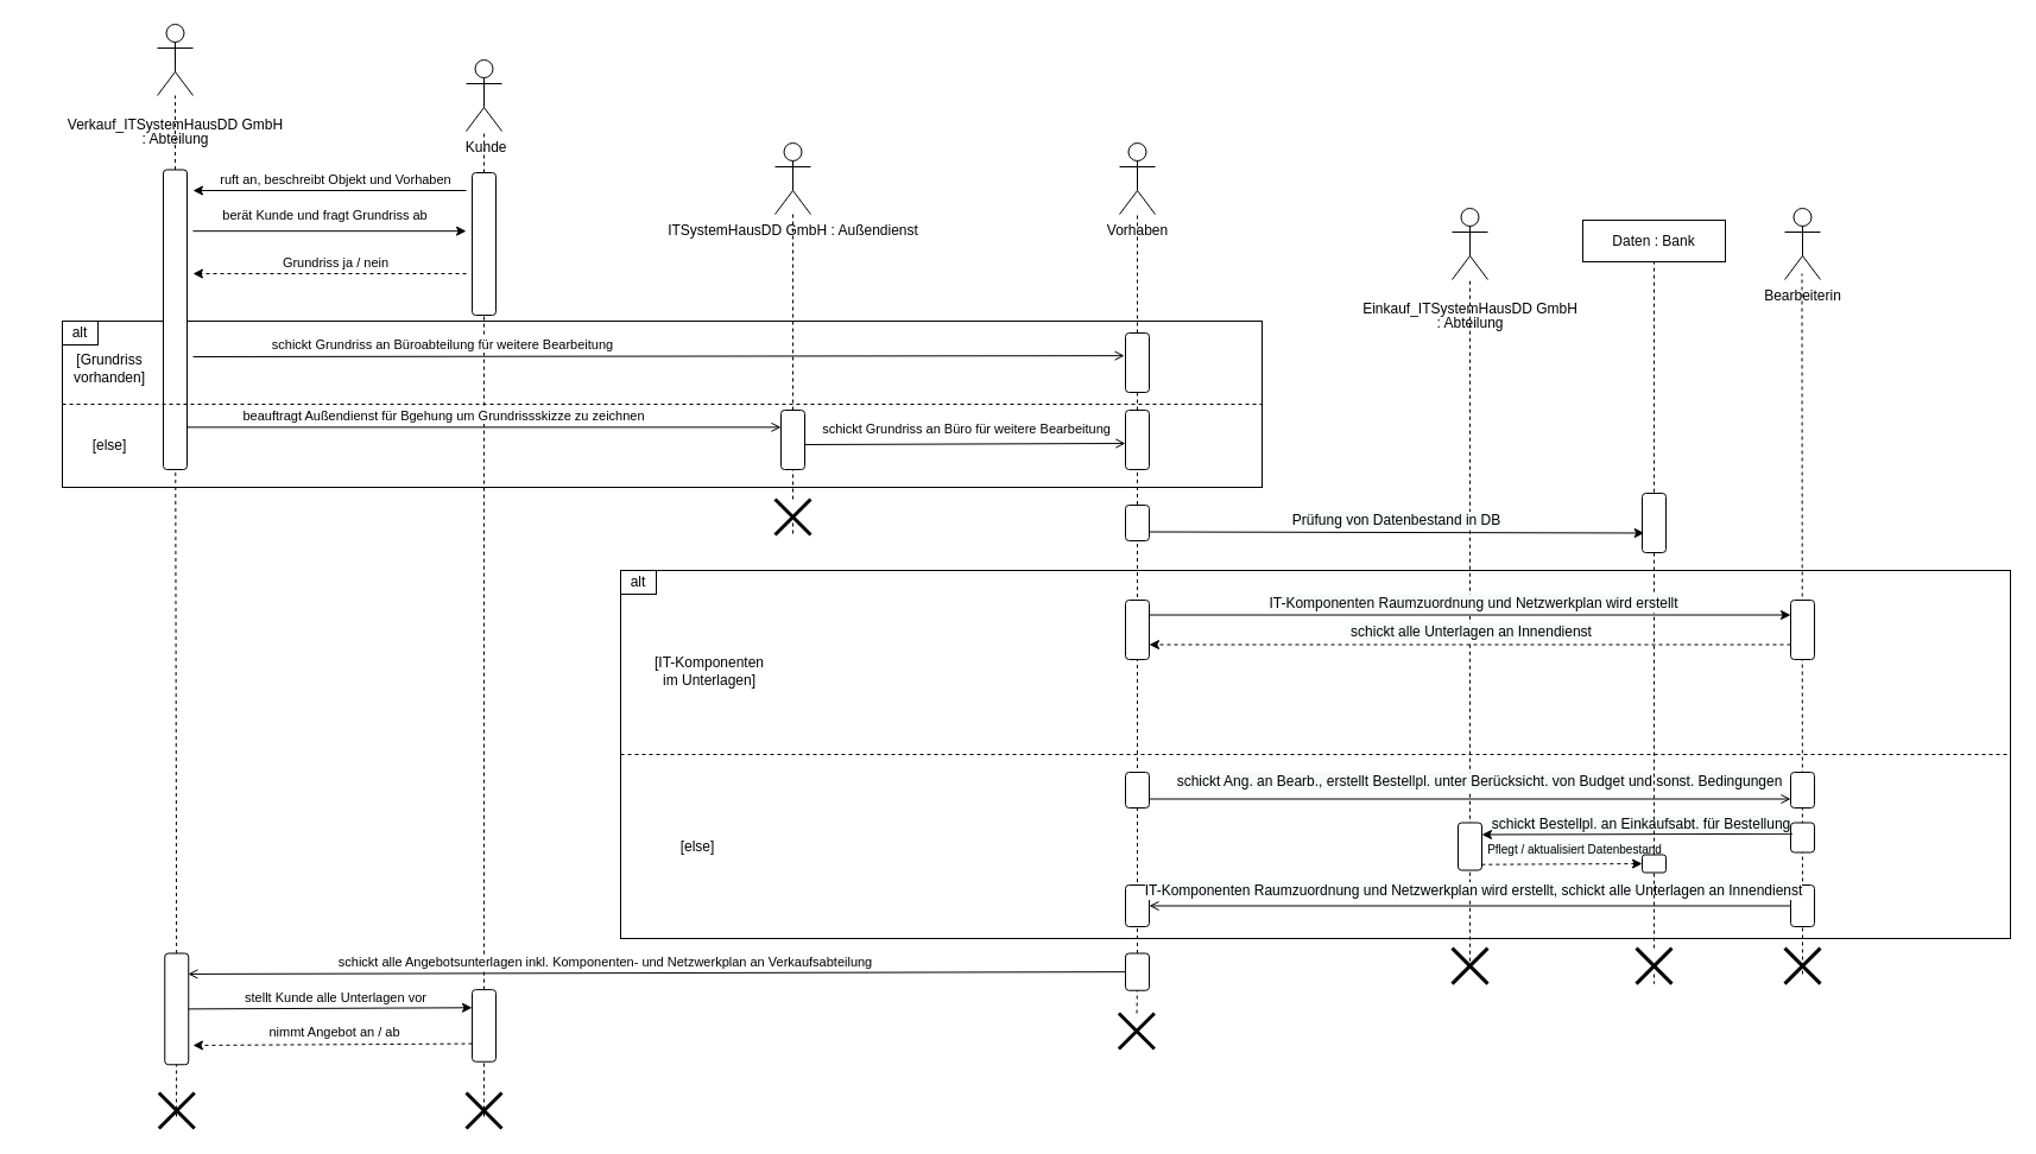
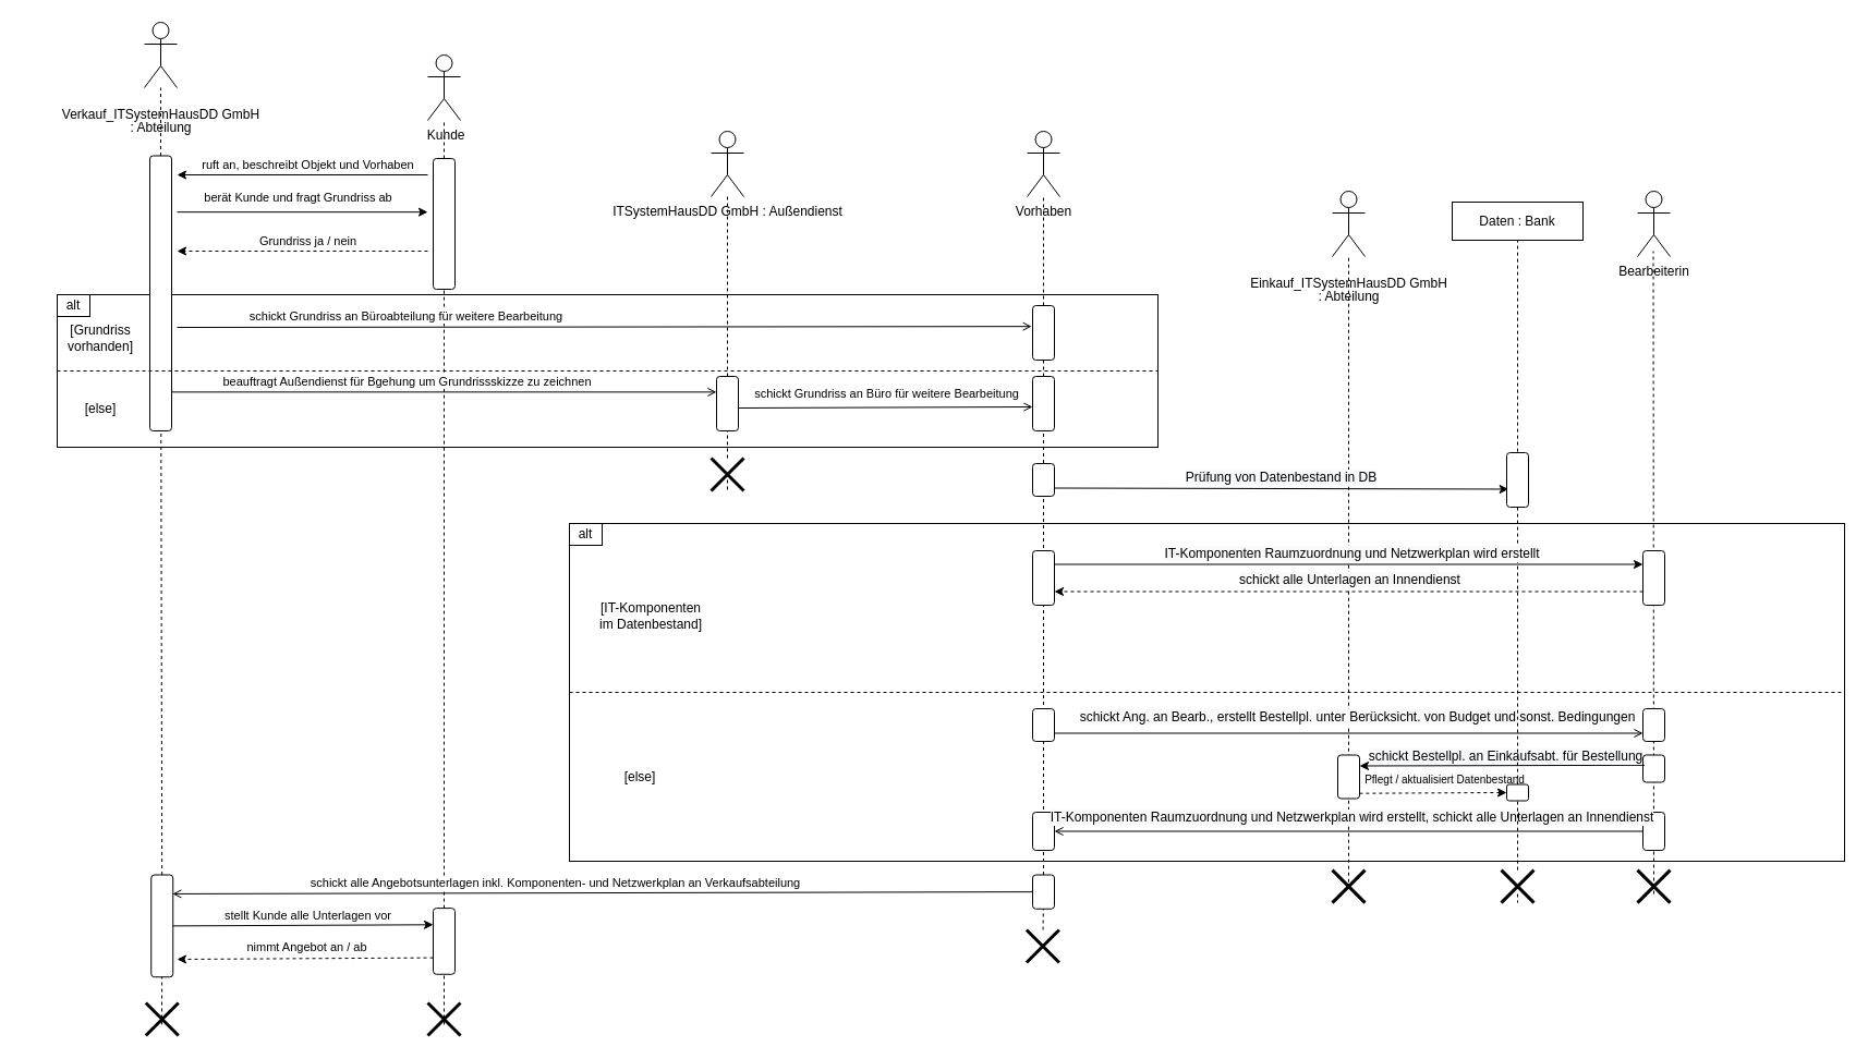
- <mxCell id="45" value="[IT-Komponenten im Unterlagen]" style="text;html=1;strokeColor=none;fillColor=none;align=center;verticalAlign=middle;whiteSpace=wrap;rounded=0;" parent="1" vertex="1"><mxGeometry x="542" y="550" width="110" height="30" as="geometry" /></mxCell>
+ <mxCell id="45" value="[IT-Komponenten im Datenbestand]" style="text;html=1;strokeColor=none;fillColor=none;align=center;verticalAlign=middle;whiteSpace=wrap;rounded=0;" parent="1" vertex="1"><mxGeometry x="542" y="550" width="110" height="30" as="geometry" /></mxCell>
